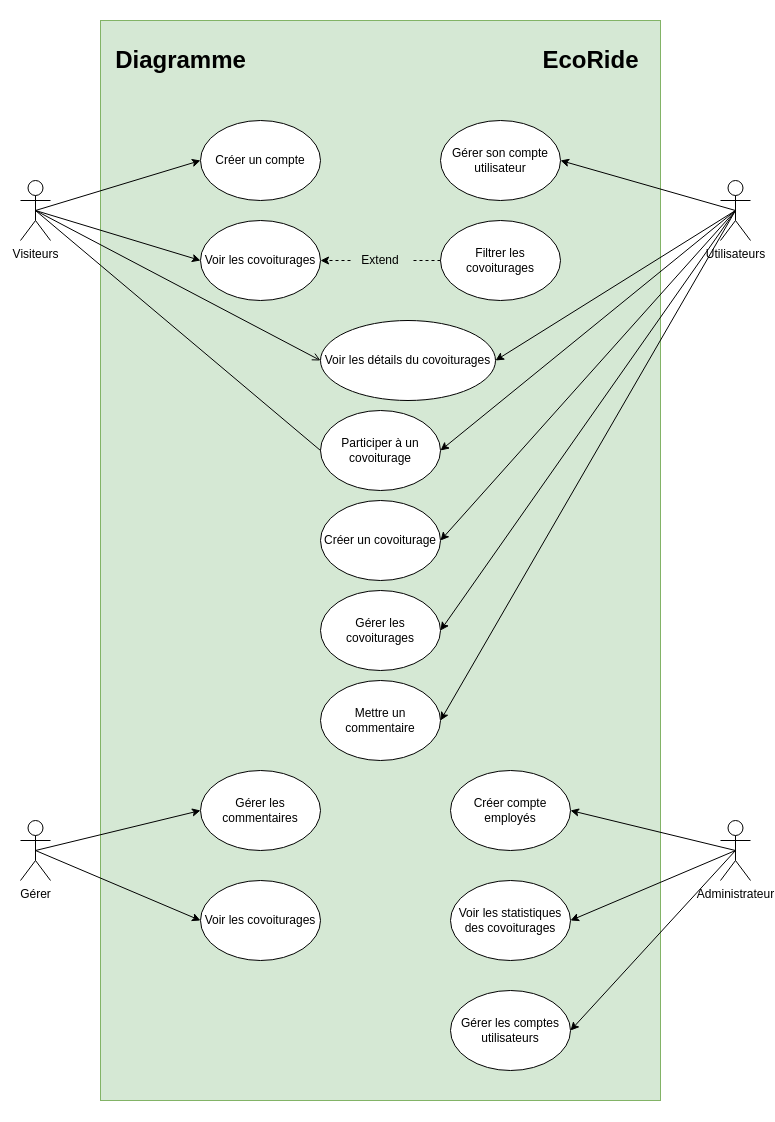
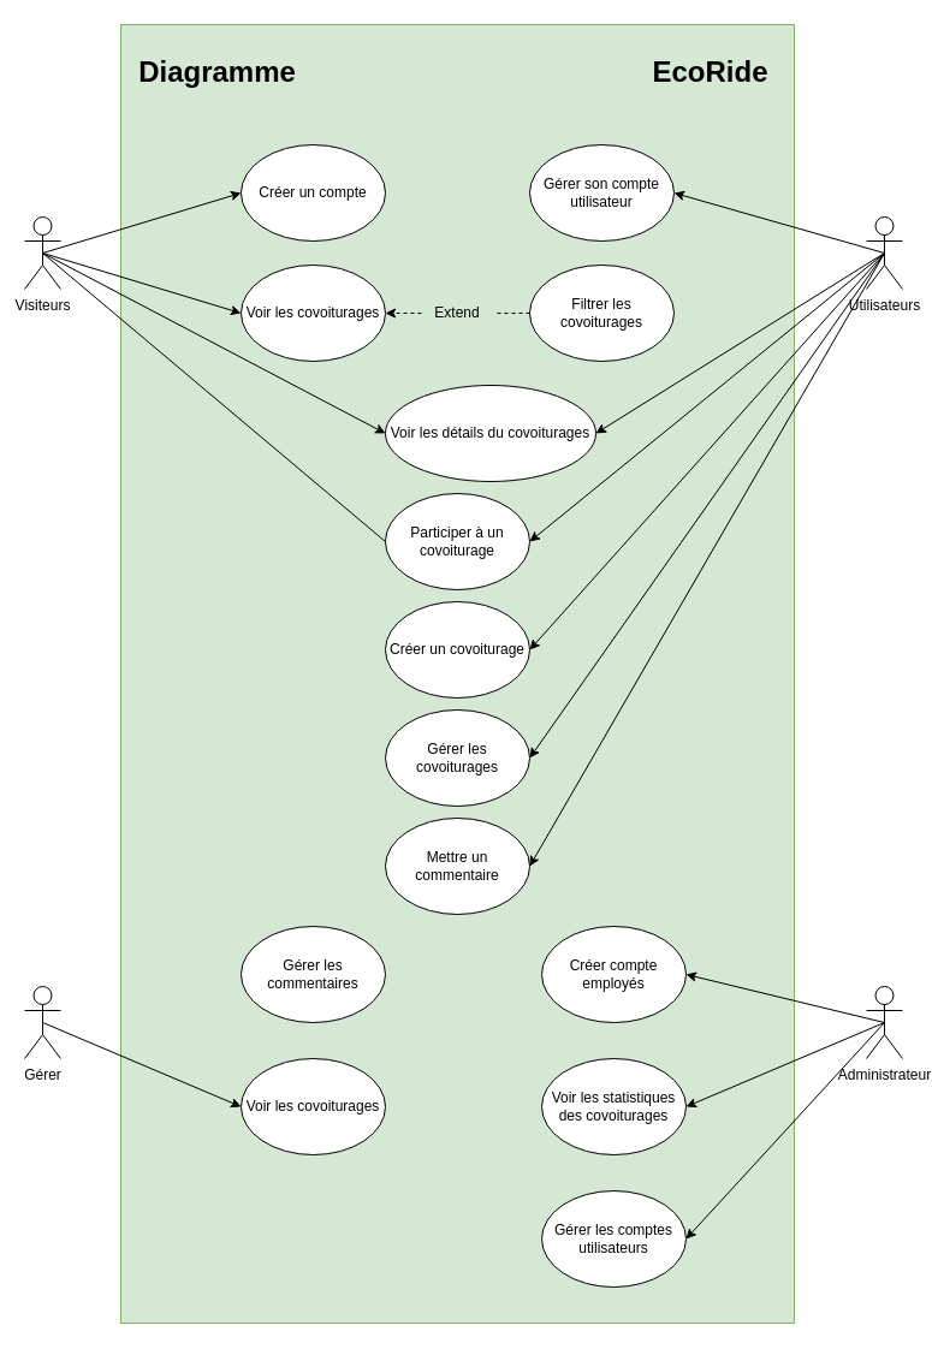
- <mxCell id="13" value="" style="endArrow=open;html=1;rounded=0;exitX=0.5;exitY=0.5;exitDx=0;exitDy=0;exitPerimeter=0;entryX=0;entryY=0.5;entryDx=0;entryDy=0;" edge="1" parent="1" source="5" target="9"><mxGeometry width="50" height="50" relative="1" as="geometry"><mxPoint x="370" y="250" as="sourcePoint" /><mxPoint x="420" y="200" as="targetPoint" /></mxGeometry></mxCell>
+ <mxCell id="13" value="" style="endArrow=classic;html=1;rounded=0;exitX=0.5;exitY=0.5;exitDx=0;exitDy=0;exitPerimeter=0;entryX=0;entryY=0.5;entryDx=0;entryDy=0;" edge="1" parent="1" source="5" target="9"><mxGeometry width="50" height="50" relative="1" as="geometry"><mxPoint x="370" y="250" as="sourcePoint" /><mxPoint x="420" y="200" as="targetPoint" /></mxGeometry></mxCell>
- <mxCell id="32" value="" style="endArrow=classic;html=1;rounded=0;exitX=0.5;exitY=0.5;exitDx=0;exitDy=0;exitPerimeter=0;entryX=0;entryY=0.5;entryDx=0;entryDy=0;" edge="1" parent="1" source="29" target="30"><mxGeometry width="50" height="50" relative="1" as="geometry"><mxPoint x="370" y="900" as="sourcePoint" /><mxPoint x="420" y="850" as="targetPoint" /></mxGeometry></mxCell>
